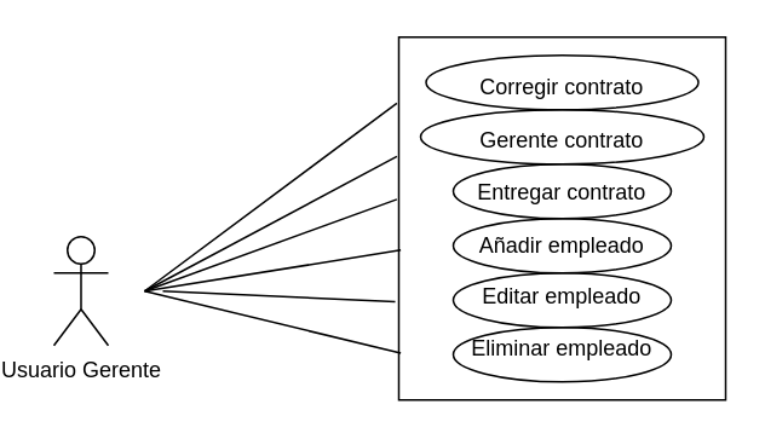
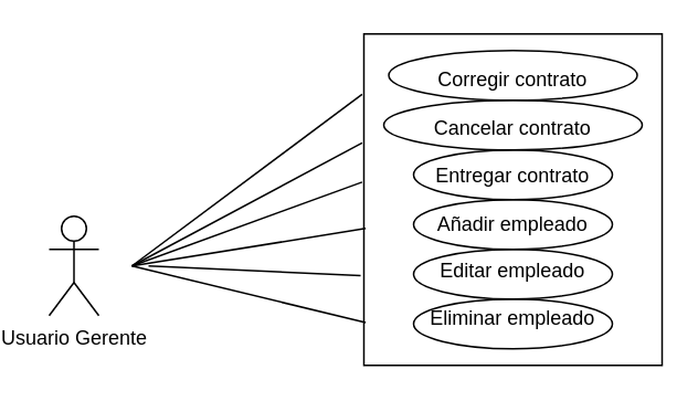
- <mxCell id="3" value="Corregir contrato&lt;br&gt;&lt;br&gt;Gerente contrato&lt;br&gt;&lt;br&gt;Entregar contrato&lt;br&gt;&lt;br&gt;Añadir empleado&lt;br&gt;&lt;br&gt;Editar empleado&lt;br&gt;&lt;br&gt;Eliminar empleado" style="rounded=0;whiteSpace=wrap;html=1;" vertex="1" parent="1"><mxGeometry x="210" y="20" width="180" height="200" as="geometry" /></mxCell>
+ <mxCell id="3" value="Corregir contrato&lt;br&gt;&lt;br&gt;Cancelar contrato&lt;br&gt;&lt;br&gt;Entregar contrato&lt;br&gt;&lt;br&gt;Añadir empleado&lt;br&gt;&lt;br&gt;Editar empleado&lt;br&gt;&lt;br&gt;Eliminar empleado" style="rounded=0;whiteSpace=wrap;html=1;" vertex="1" parent="1"><mxGeometry x="210" y="20" width="180" height="200" as="geometry" /></mxCell>
